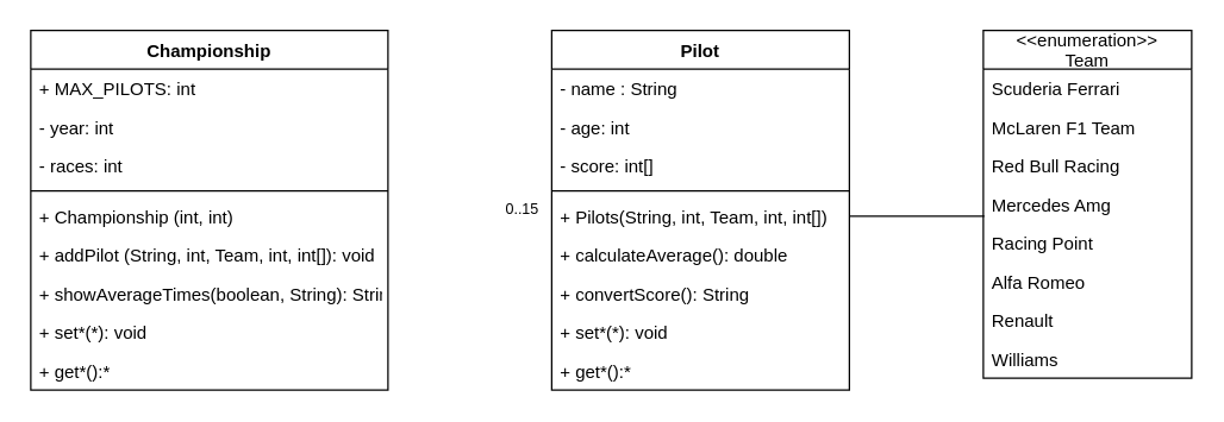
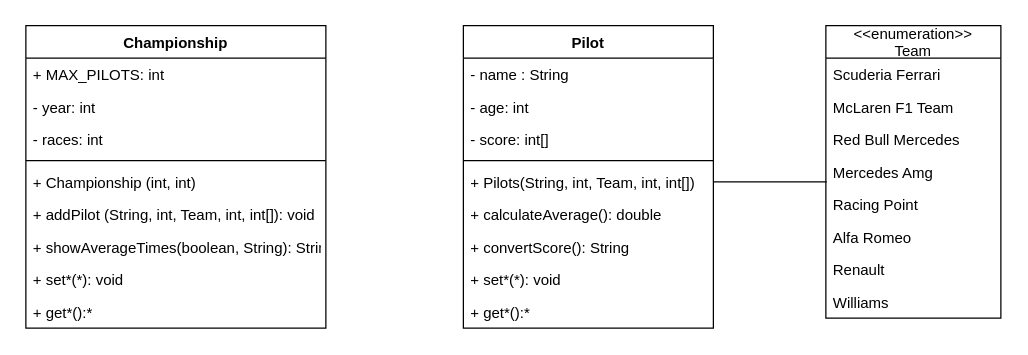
- <mxCell id="25" value="Red Bull Racing" style="text;strokeColor=none;fillColor=none;align=left;verticalAlign=top;spacingLeft=4;spacingRight=4;overflow=hidden;rotatable=0;points=[[0,0.5],[1,0.5]];portConstraint=eastwest;" parent="22" vertex="1"><mxGeometry y="78" width="140" height="26" as="geometry" /></mxCell>
+ <mxCell id="25" value="Red Bull Mercedes" style="text;strokeColor=none;fillColor=none;align=left;verticalAlign=top;spacingLeft=4;spacingRight=4;overflow=hidden;rotatable=0;points=[[0,0.5],[1,0.5]];portConstraint=eastwest;" parent="22" vertex="1"><mxGeometry y="78" width="140" height="26" as="geometry" /></mxCell>
- <mxCell id="32" value="&lt;font style=&quot;font-size: 10px&quot;&gt;0..15&lt;/font&gt;" style="text;html=1;align=center;verticalAlign=middle;resizable=0;points=[];autosize=1;" parent="1" vertex="1"><mxGeometry x="330" y="130" width="40" height="20" as="geometry" /></mxCell>
